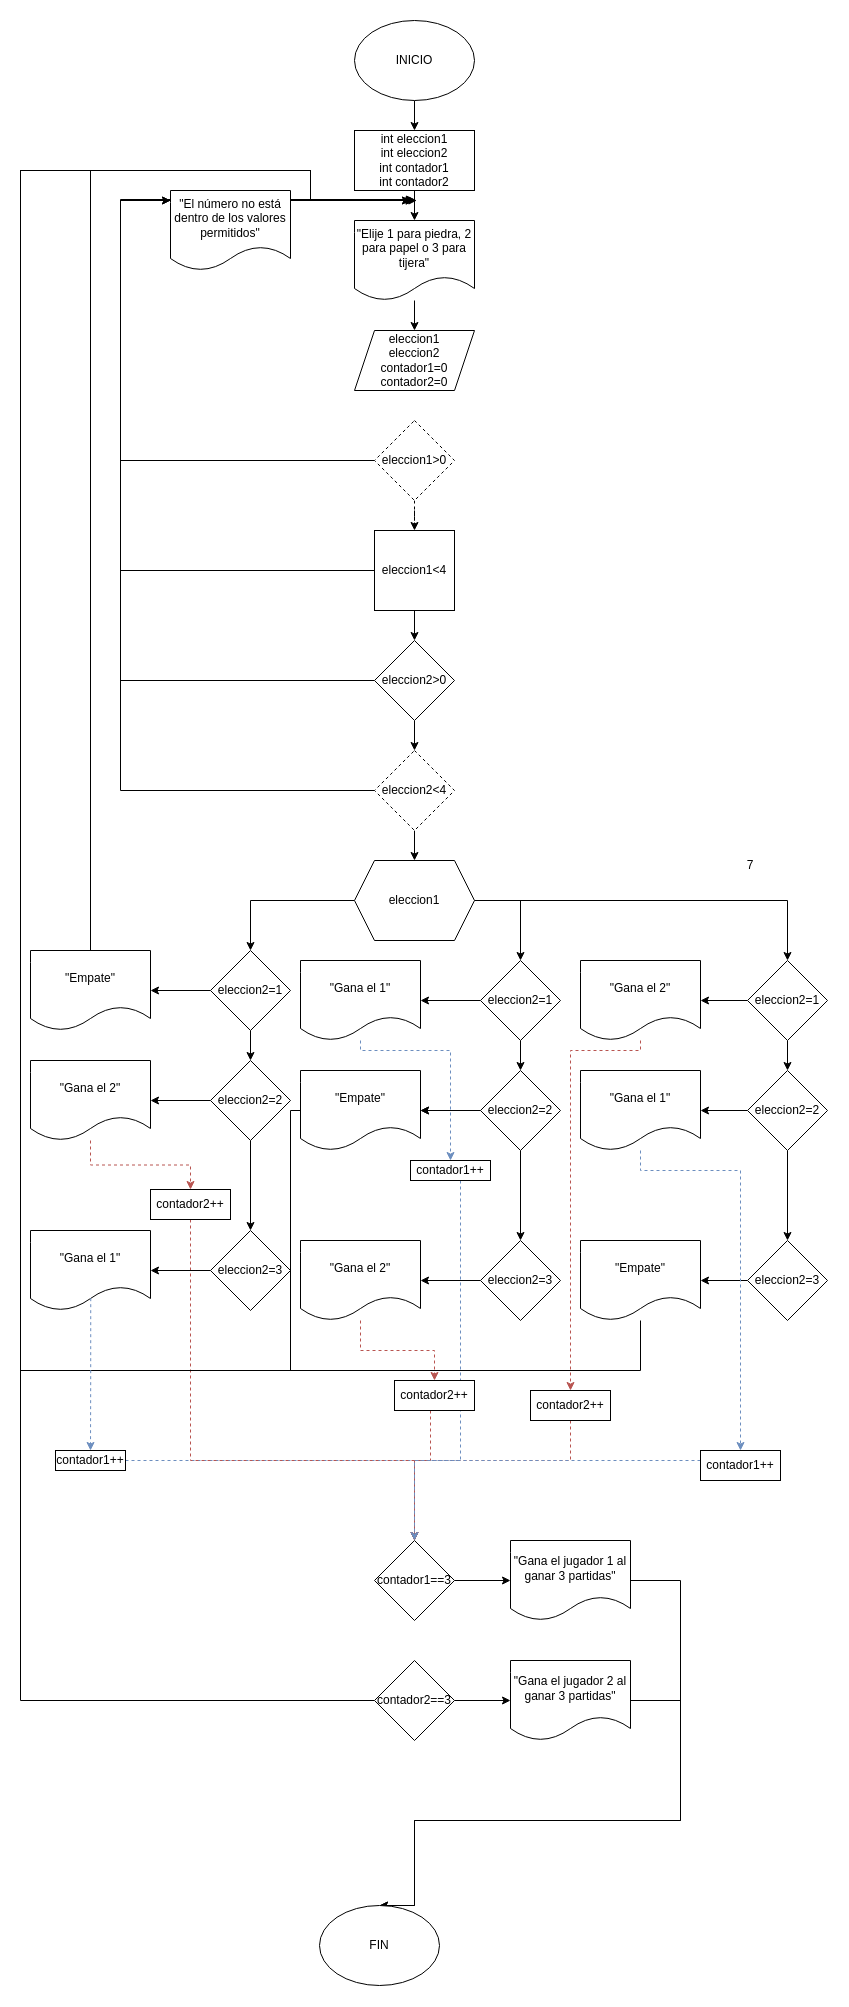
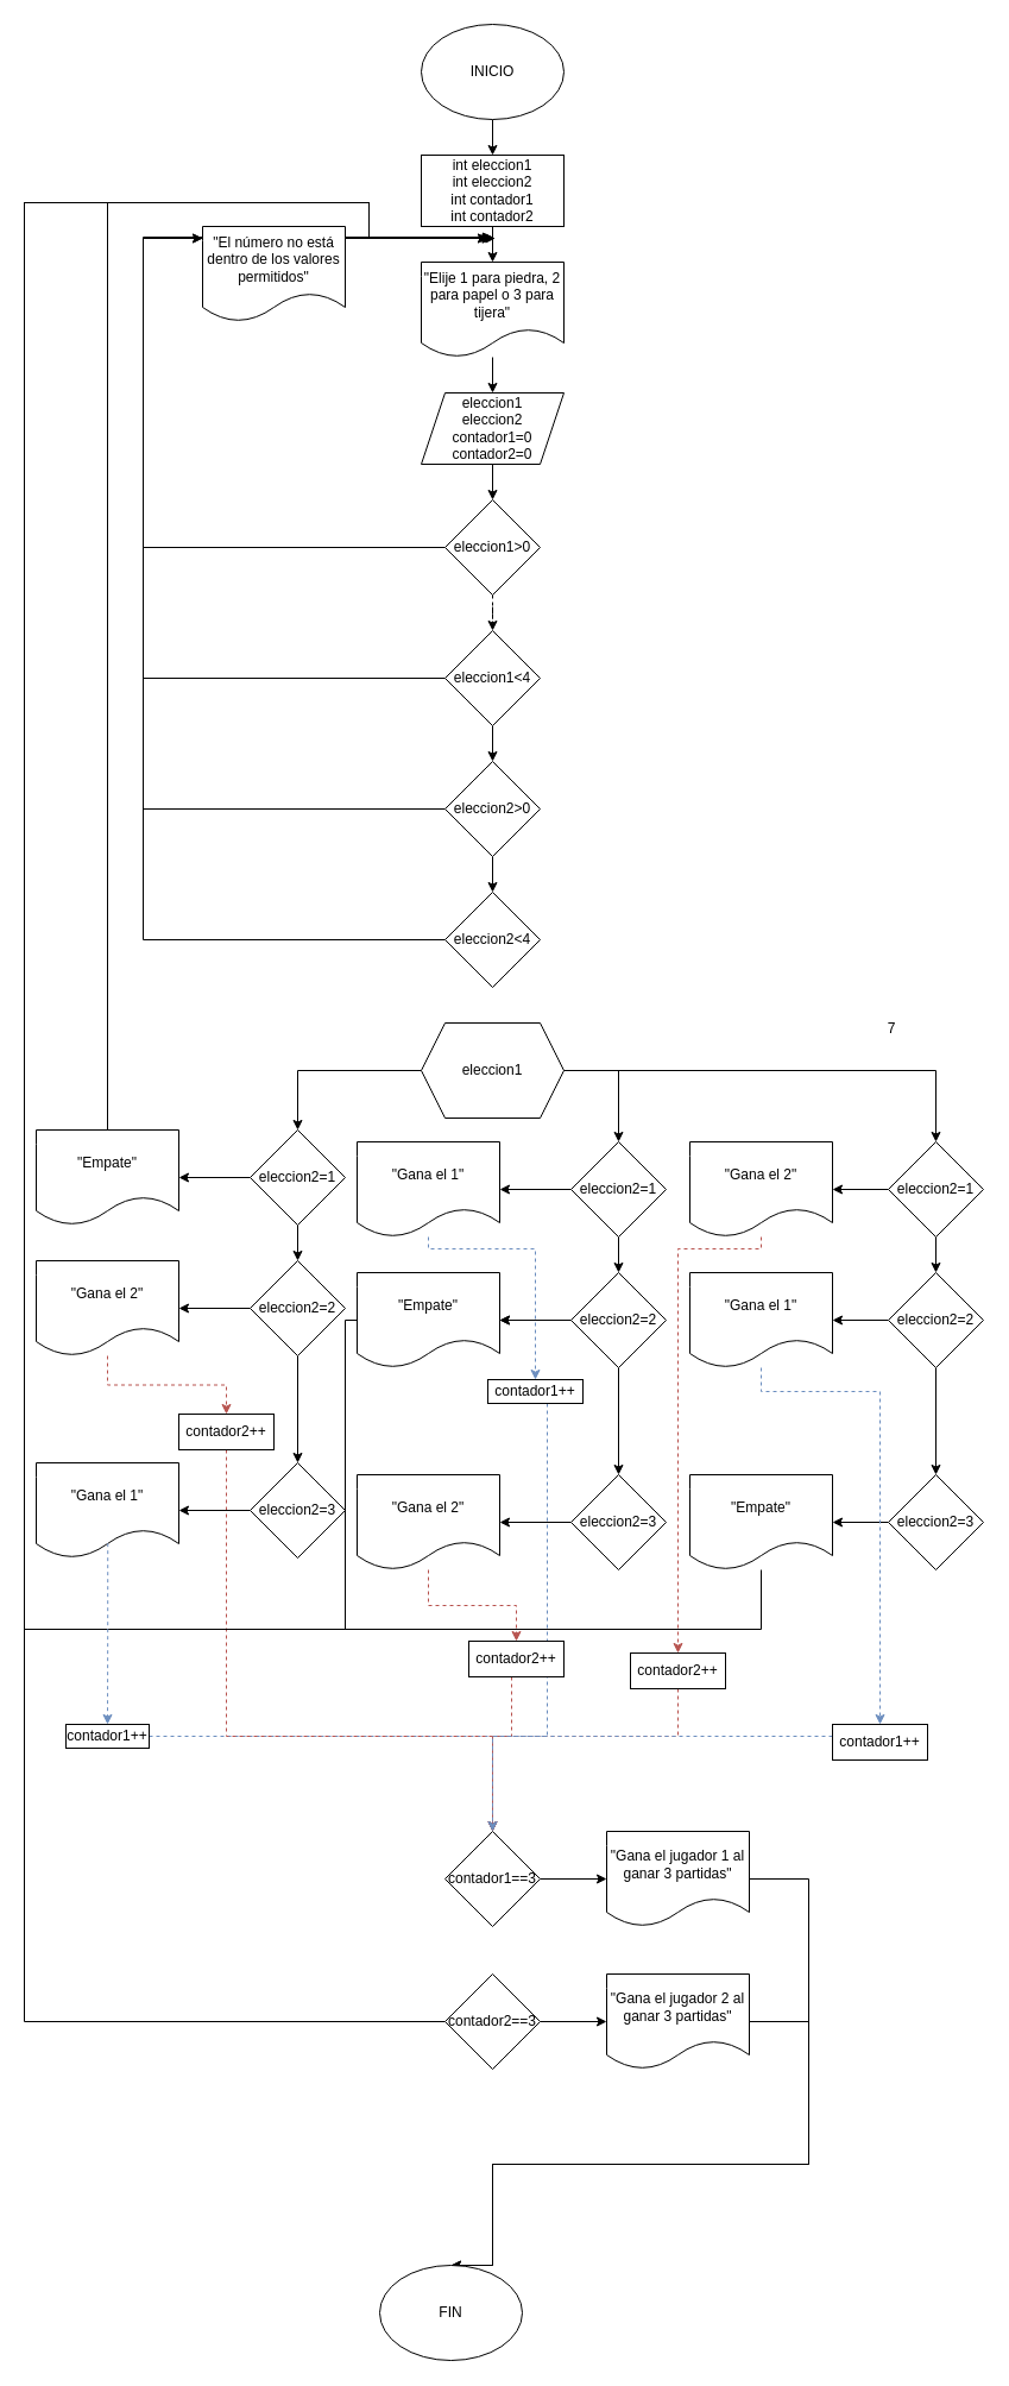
+ <mxCell id="8" value="" style="edgeStyle=orthogonalEdgeStyle;rounded=0;orthogonalLoop=1;jettySize=auto;html=1;" edge="1" parent="1" source="9" target="12"><mxGeometry relative="1" as="geometry" /></mxCell>
- <mxCell id="12" value="eleccion1&amp;gt;0" style="rhombus;whiteSpace=wrap;html=1;dashed=1;" vertex="1" parent="1"><mxGeometry x="374" y="420" width="80" height="80" as="geometry" /></mxCell>
+ <mxCell id="12" value="eleccion1&amp;gt;0" style="rhombus;whiteSpace=wrap;html=1;" vertex="1" parent="1"><mxGeometry x="374" y="420" width="80" height="80" as="geometry" /></mxCell>
- <mxCell id="15" value="eleccion1&amp;lt;4" style="whiteSpace=wrap;html=1;rounded=0;" vertex="1" parent="1"><mxGeometry x="374" y="530" width="80" height="80" as="geometry" /></mxCell>
+ <mxCell id="15" value="eleccion1&amp;lt;4" style="rhombus;whiteSpace=wrap;html=1;" vertex="1" parent="1"><mxGeometry x="374" y="530" width="80" height="80" as="geometry" /></mxCell>
- <mxCell id="21" value="eleccion2&amp;lt;4" style="rhombus;whiteSpace=wrap;html=1;dashed=1;" vertex="1" parent="1"><mxGeometry x="374" y="750" width="80" height="80" as="geometry" /></mxCell>
+ <mxCell id="21" value="eleccion2&amp;lt;4" style="rhombus;whiteSpace=wrap;html=1;" vertex="1" parent="1"><mxGeometry x="374" y="750" width="80" height="80" as="geometry" /></mxCell>
- <mxCell id="20" value="" style="edgeStyle=orthogonalEdgeStyle;rounded=0;orthogonalLoop=1;jettySize=auto;html=1;" edge="1" parent="1" source="21" target="27"><mxGeometry relative="1" as="geometry" /></mxCell>
